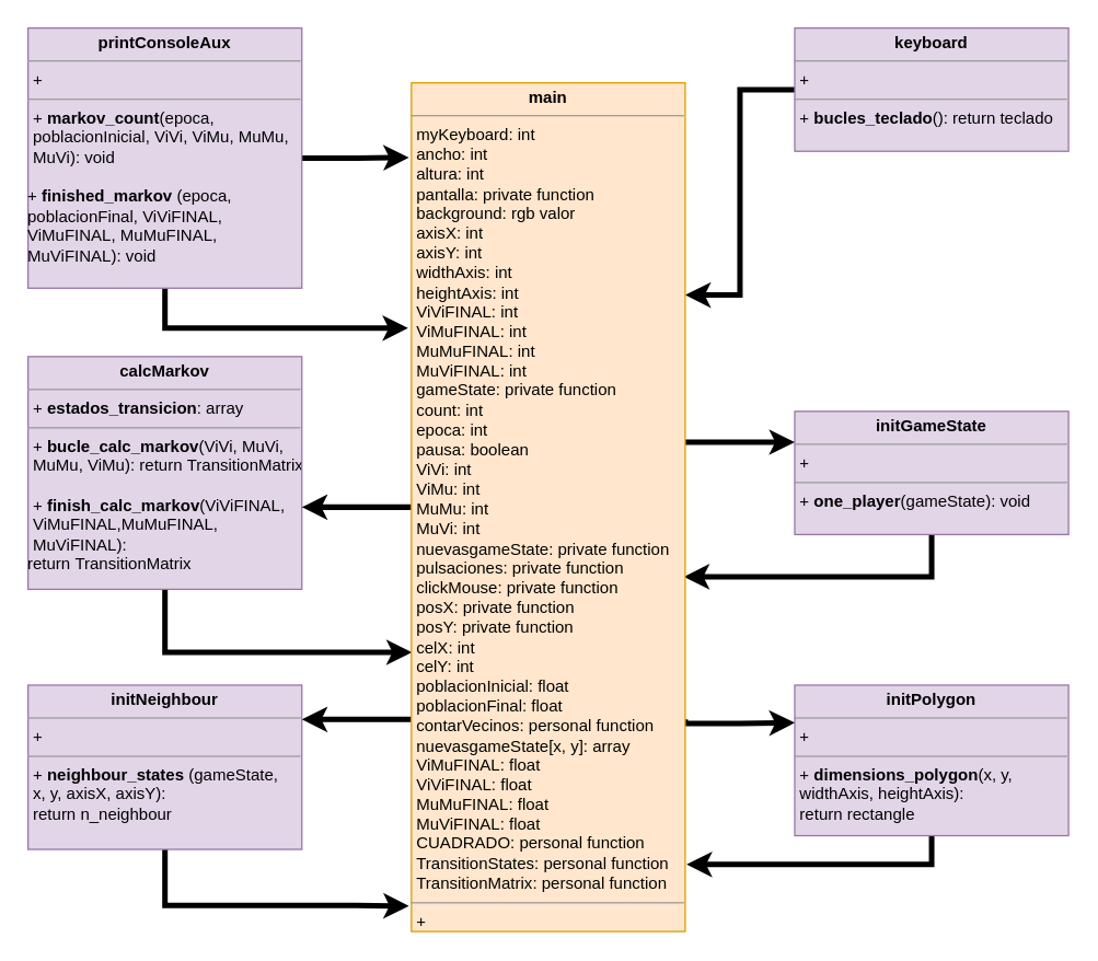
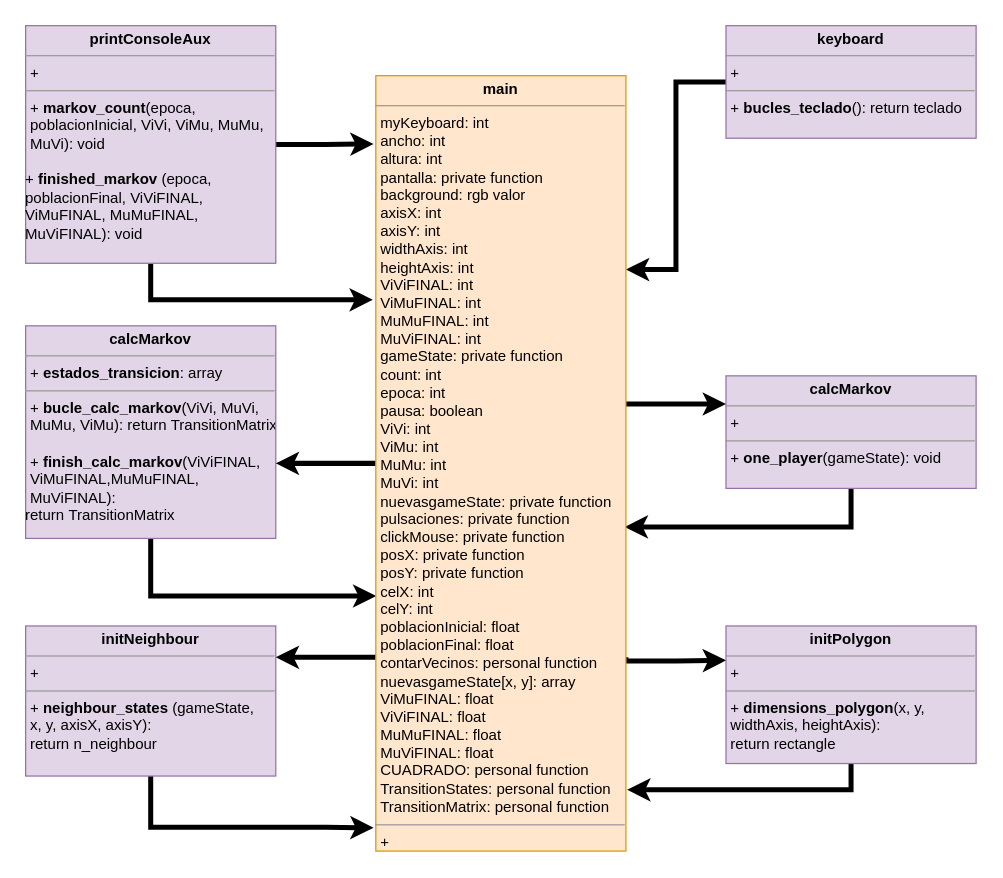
- <mxCell id="8" value="&lt;p style=&quot;margin: 0px ; margin-top: 4px ; text-align: center&quot;&gt;&lt;b&gt;initGameState&lt;/b&gt;&lt;/p&gt;&lt;hr size=&quot;1&quot;&gt;&lt;p style=&quot;margin: 0px ; margin-left: 4px&quot;&gt;+&amp;nbsp;&lt;/p&gt;&lt;hr size=&quot;1&quot;&gt;&lt;p style=&quot;margin: 0px ; margin-left: 4px&quot;&gt;+ &lt;b&gt;one_player&lt;/b&gt;(gameState): void&lt;/p&gt;" style="verticalAlign=top;align=left;overflow=fill;fontSize=12;fontFamily=Helvetica;html=1;fillColor=#e1d5e7;strokeColor=#9673a6;" vertex="1" parent="1"><mxGeometry x="580" y="300" width="200" height="90" as="geometry" /></mxCell>
+ <mxCell id="8" value="&lt;p style=&quot;margin: 0px ; margin-top: 4px ; text-align: center&quot;&gt;&lt;b&gt;calcMarkov&lt;/b&gt;&lt;/p&gt;&lt;hr size=&quot;1&quot;&gt;&lt;p style=&quot;margin: 0px ; margin-left: 4px&quot;&gt;+&amp;nbsp;&lt;/p&gt;&lt;hr size=&quot;1&quot;&gt;&lt;p style=&quot;margin: 0px ; margin-left: 4px&quot;&gt;+ &lt;b&gt;one_player&lt;/b&gt;(gameState): void&lt;/p&gt;" style="verticalAlign=top;align=left;overflow=fill;fontSize=12;fontFamily=Helvetica;html=1;fillColor=#e1d5e7;strokeColor=#9673a6;" vertex="1" parent="1"><mxGeometry x="580" y="300" width="200" height="90" as="geometry" /></mxCell>
